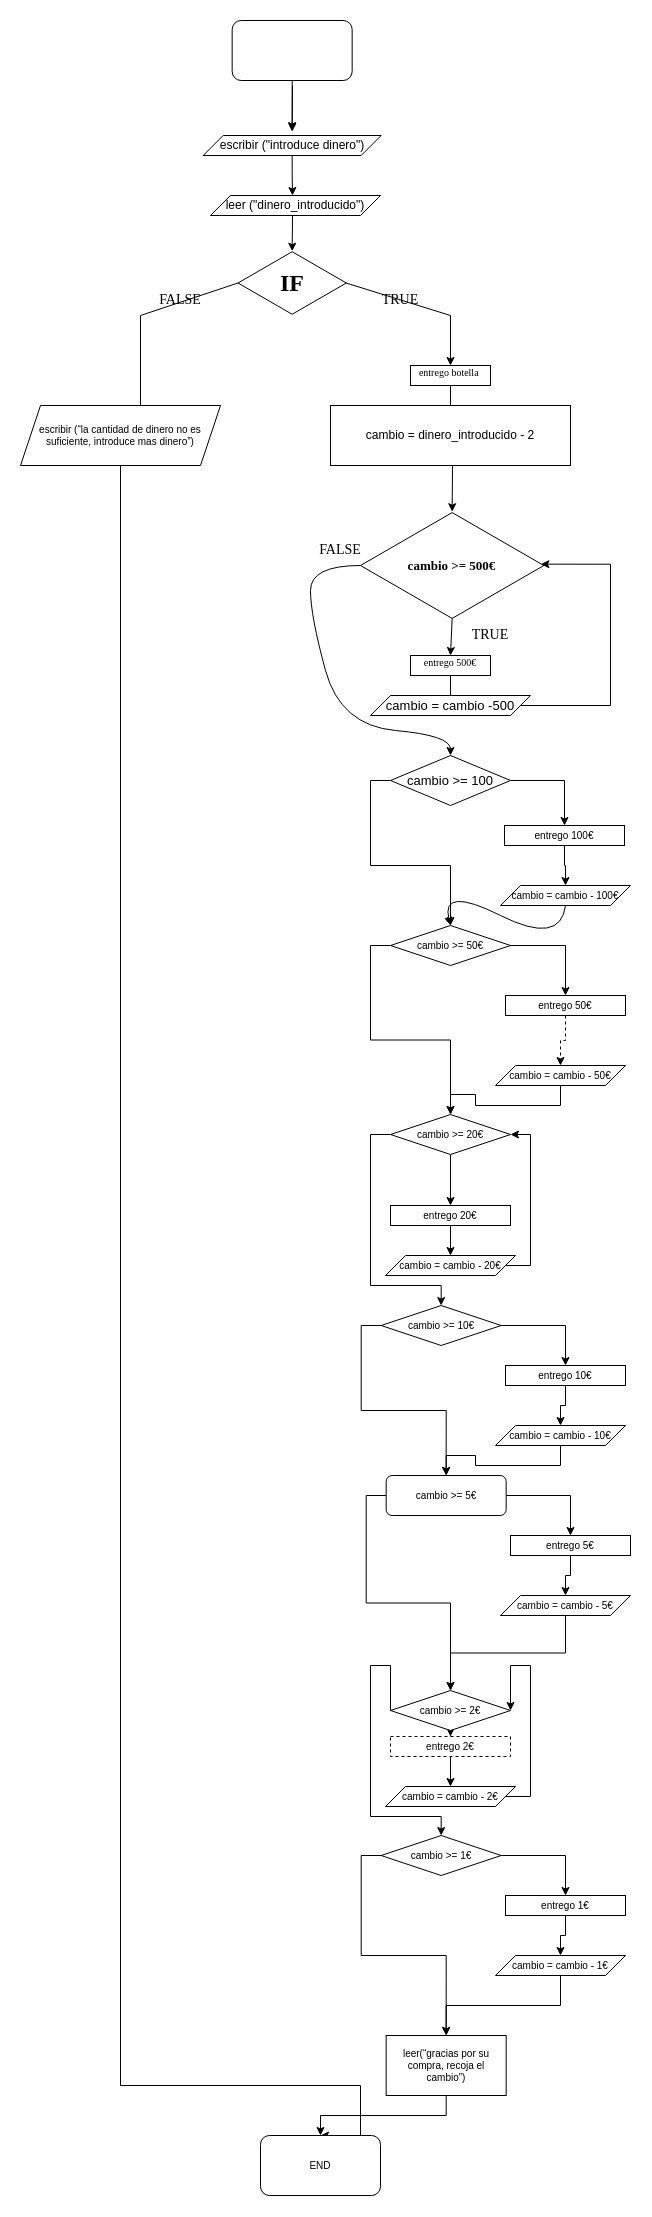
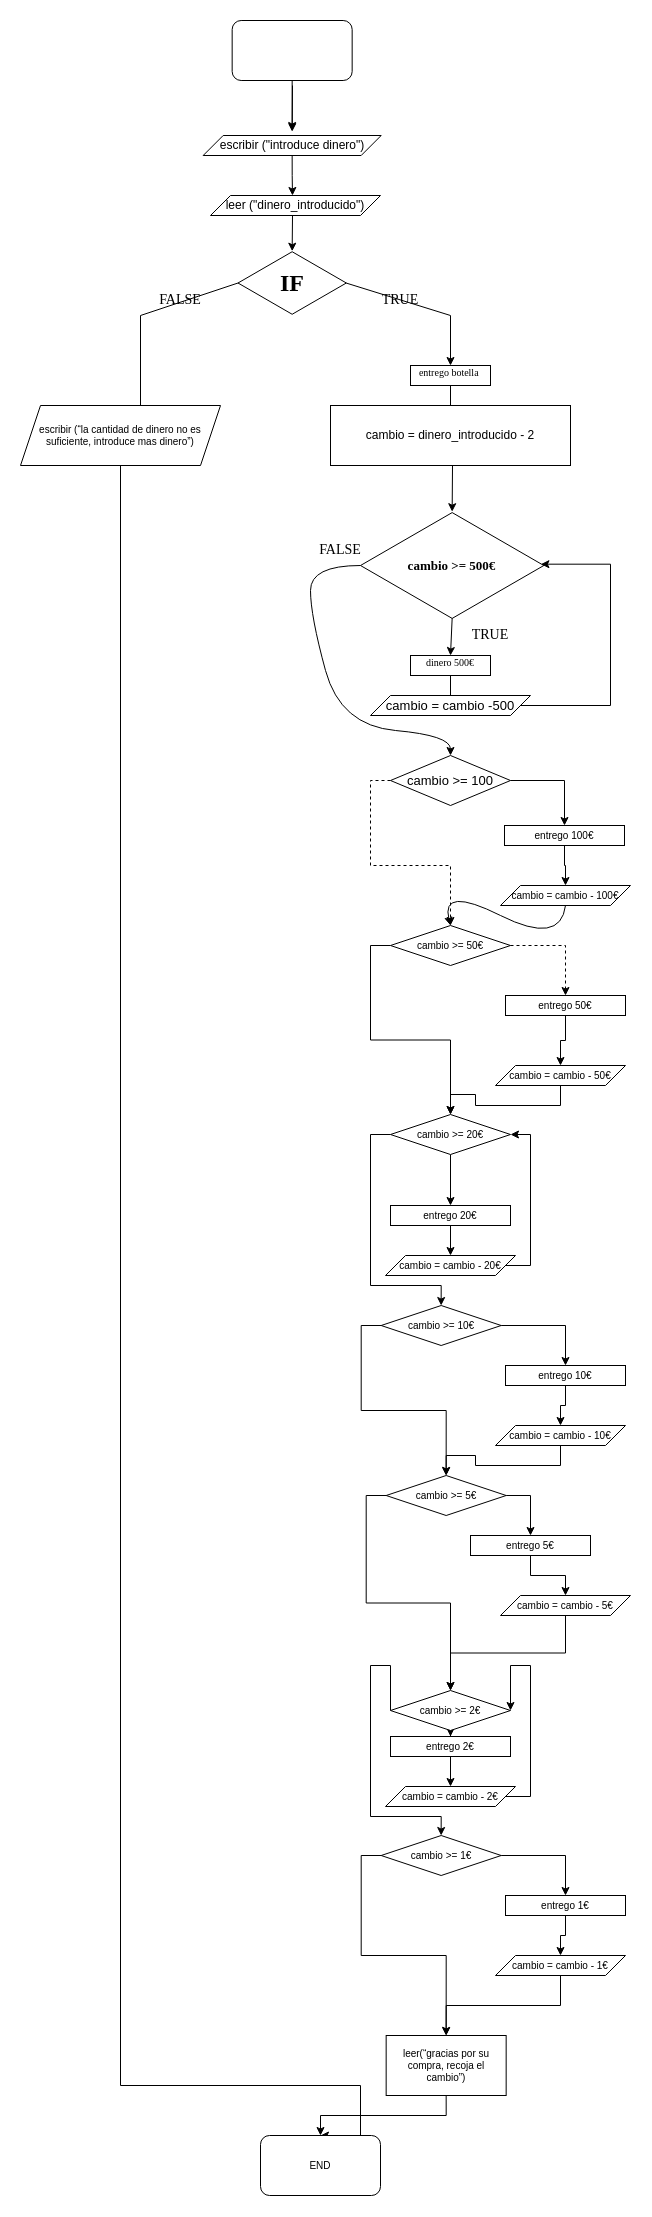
- <mxCell id="21" value="&lt;font size=&quot;1&quot;&gt;entrego 500€&lt;/font&gt;" style="rounded=0;whiteSpace=wrap;html=1;labelBackgroundColor=none;strokeColor=default;strokeWidth=1;fontFamily=Comic Sans MS;fontSize=24;gradientColor=none;verticalAlign=bottom;align=center;" vertex="1" parent="1"><mxGeometry x="410" y="655" width="80" height="20" as="geometry" /></mxCell>
+ <mxCell id="21" value="&lt;font size=&quot;1&quot;&gt;dinero 500€&lt;/font&gt;" style="rounded=0;whiteSpace=wrap;html=1;labelBackgroundColor=none;strokeColor=default;strokeWidth=1;fontFamily=Comic Sans MS;fontSize=24;gradientColor=none;verticalAlign=bottom;align=center;" vertex="1" parent="1"><mxGeometry x="410" y="655" width="80" height="20" as="geometry" /></mxCell>
- <mxCell id="30" style="edgeStyle=orthogonalEdgeStyle;rounded=0;orthogonalLoop=1;jettySize=auto;html=1;exitX=0;exitY=0.5;exitDx=0;exitDy=0;entryX=0.5;entryY=0;entryDx=0;entryDy=0;fontSize=10;" edge="1" parent="1" source="31" target="37"><mxGeometry relative="1" as="geometry" /></mxCell>
+ <mxCell id="30" style="edgeStyle=orthogonalEdgeStyle;rounded=0;orthogonalLoop=1;jettySize=auto;html=1;exitX=0;exitY=0.5;exitDx=0;exitDy=0;entryX=0.5;entryY=0;entryDx=0;entryDy=0;fontSize=10;dashed=1;" edge="1" parent="1" source="31" target="37"><mxGeometry relative="1" as="geometry" /></mxCell>
- <mxCell id="35" style="edgeStyle=orthogonalEdgeStyle;rounded=0;orthogonalLoop=1;jettySize=auto;html=1;exitX=1;exitY=0.5;exitDx=0;exitDy=0;entryX=0.5;entryY=0;entryDx=0;entryDy=0;fontSize=10;" edge="1" parent="1" source="37" target="40"><mxGeometry relative="1" as="geometry" /></mxCell>
+ <mxCell id="35" style="edgeStyle=orthogonalEdgeStyle;rounded=0;orthogonalLoop=1;jettySize=auto;html=1;exitX=1;exitY=0.5;exitDx=0;exitDy=0;entryX=0.5;entryY=0;entryDx=0;entryDy=0;fontSize=10;dashed=1;" edge="1" parent="1" source="37" target="40"><mxGeometry relative="1" as="geometry" /></mxCell>
- <mxCell id="39" value="" style="edgeStyle=orthogonalEdgeStyle;rounded=0;orthogonalLoop=1;jettySize=auto;html=1;fontSize=10;dashed=1;" edge="1" parent="1" source="40" target="42"><mxGeometry relative="1" as="geometry" /></mxCell>
+ <mxCell id="39" value="" style="edgeStyle=orthogonalEdgeStyle;rounded=0;orthogonalLoop=1;jettySize=auto;html=1;fontSize=10;" edge="1" parent="1" source="40" target="42"><mxGeometry relative="1" as="geometry" /></mxCell>
- <mxCell id="59" value="cambio &amp;gt;= 5€" style="whiteSpace=wrap;html=1;fontSize=10;rounded=1;" vertex="1" parent="1"><mxGeometry x="385.66" y="1475" width="120" height="40" as="geometry" /></mxCell>
+ <mxCell id="59" value="cambio &amp;gt;= 5€" style="rhombus;whiteSpace=wrap;html=1;fontSize=10;" vertex="1" parent="1"><mxGeometry x="385.66" y="1475" width="120" height="40" as="geometry" /></mxCell>
- <mxCell id="61" value="entrego 5€" style="rounded=0;whiteSpace=wrap;html=1;fontSize=10;" vertex="1" parent="1"><mxGeometry x="510" y="1535" width="120" height="20" as="geometry" /></mxCell>
+ <mxCell id="61" value="entrego 5€" style="rounded=0;whiteSpace=wrap;html=1;fontSize=10;" vertex="1" parent="1"><mxGeometry x="470" y="1535" width="120" height="20" as="geometry" /></mxCell>
- <mxCell id="68" value="entrego 2€" style="rounded=0;whiteSpace=wrap;html=1;fontSize=10;dashed=1;" vertex="1" parent="1"><mxGeometry x="390" y="1736" width="120" height="20" as="geometry" /></mxCell>
+ <mxCell id="68" value="entrego 2€" style="rounded=0;whiteSpace=wrap;html=1;fontSize=10;" vertex="1" parent="1"><mxGeometry x="390" y="1736" width="120" height="20" as="geometry" /></mxCell>
